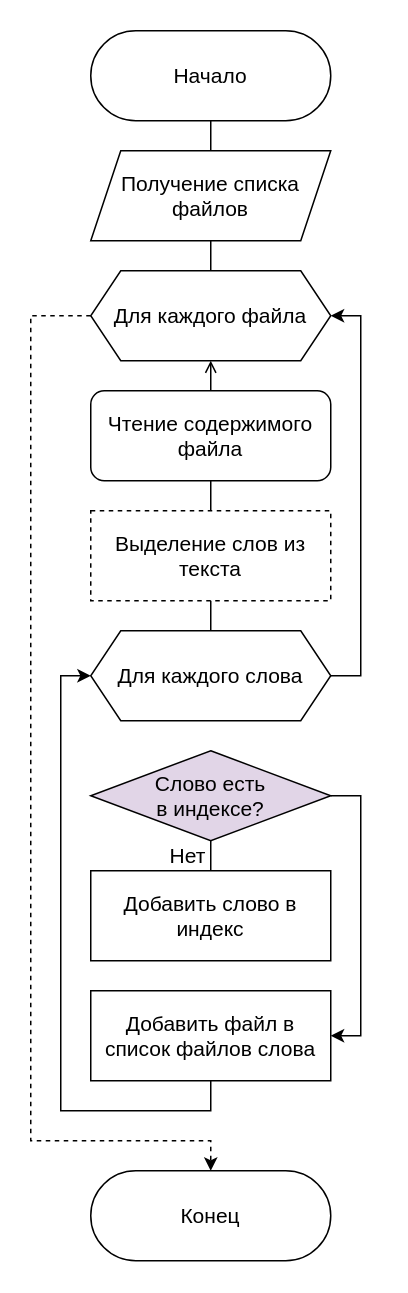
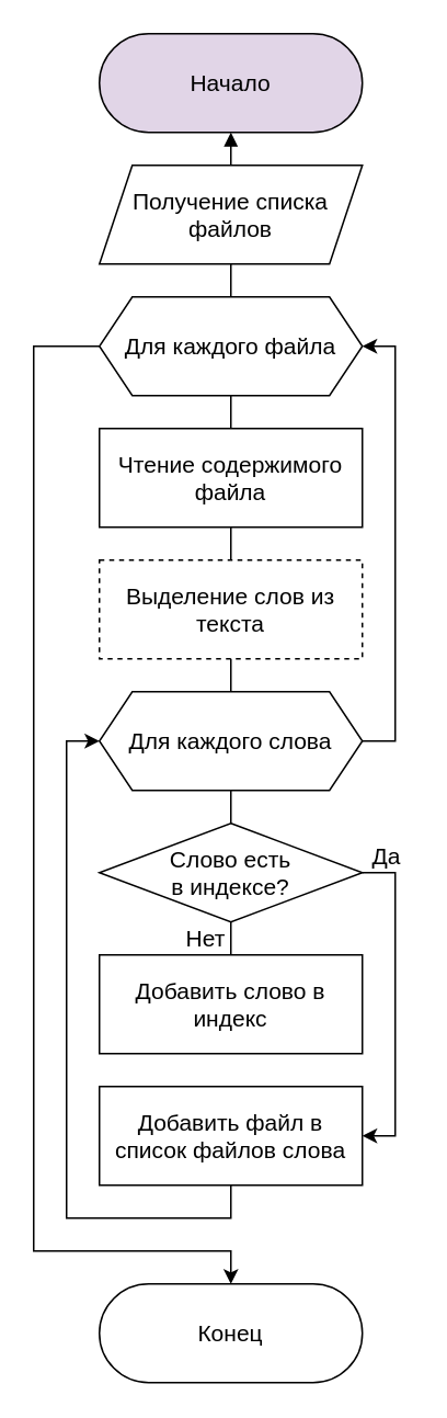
- <mxCell id="2" value="Начало" style="rounded=1;whiteSpace=wrap;html=1;arcSize=50;fontFamily=Helvetica;fontSize=14;" vertex="1" parent="1"><mxGeometry x="60" y="20" width="160" height="60" as="geometry" /></mxCell>
+ <mxCell id="2" value="Начало" style="rounded=1;whiteSpace=wrap;html=1;arcSize=50;fontFamily=Helvetica;fontSize=14;fillColor=#e1d5e7;" vertex="1" parent="1"><mxGeometry x="60" y="20" width="160" height="60" as="geometry" /></mxCell>
- <mxCell id="7" value="" style="endArrow=none;html=1;rounded=0;fontFamily=Helvetica;fontSize=14;entryX=0.5;entryY=1;entryDx=0;entryDy=0;exitX=0.5;exitY=0;exitDx=0;exitDy=0;" edge="1" parent="1" source="4" target="2"><mxGeometry width="50" height="50" relative="1" as="geometry"><mxPoint x="-140" y="320" as="sourcePoint" /><mxPoint x="-90" y="270" as="targetPoint" /></mxGeometry></mxCell>
+ <mxCell id="7" value="" style="endArrow=block;html=1;rounded=0;fontFamily=Helvetica;fontSize=14;entryX=0.5;entryY=1;entryDx=0;entryDy=0;exitX=0.5;exitY=0;exitDx=0;exitDy=0;" edge="1" parent="1" source="4" target="2"><mxGeometry width="50" height="50" relative="1" as="geometry"><mxPoint x="-140" y="320" as="sourcePoint" /><mxPoint x="-90" y="270" as="targetPoint" /></mxGeometry></mxCell>
- <mxCell id="9" value="" style="endArrow=open;html=1;rounded=0;fontFamily=Helvetica;fontSize=14;entryX=0.5;entryY=1;entryDx=0;entryDy=0;exitX=0.5;exitY=0;exitDx=0;exitDy=0;" edge="1" parent="1" source="6" target="5"><mxGeometry width="50" height="50" relative="1" as="geometry"><mxPoint x="-90" y="310" as="sourcePoint" /><mxPoint x="-40" y="260" as="targetPoint" /></mxGeometry></mxCell>
+ <mxCell id="9" value="" style="endArrow=none;html=1;rounded=0;fontFamily=Helvetica;fontSize=14;entryX=0.5;entryY=1;entryDx=0;entryDy=0;exitX=0.5;exitY=0;exitDx=0;exitDy=0;" edge="1" parent="1" source="6" target="5"><mxGeometry width="50" height="50" relative="1" as="geometry"><mxPoint x="-90" y="310" as="sourcePoint" /><mxPoint x="-40" y="260" as="targetPoint" /></mxGeometry></mxCell>
- <mxCell id="6" value="Чтение содержимого файла" style="whiteSpace=wrap;html=1;fontFamily=Helvetica;fontSize=14;rounded=1;" vertex="1" parent="1"><mxGeometry x="60" y="260" width="160" height="60" as="geometry" /></mxCell>
+ <mxCell id="6" value="Чтение содержимого файла" style="rounded=0;whiteSpace=wrap;html=1;fontFamily=Helvetica;fontSize=14;" vertex="1" parent="1"><mxGeometry x="60" y="260" width="160" height="60" as="geometry" /></mxCell>
+ <mxCell id="21" value="" style="endArrow=none;html=1;rounded=0;fontFamily=Helvetica;fontSize=14;entryX=0.5;entryY=1;entryDx=0;entryDy=0;exitX=0.5;exitY=0;exitDx=0;exitDy=0;" edge="1" parent="1" source="13" target="14"><mxGeometry width="50" height="50" relative="1" as="geometry"><mxPoint x="-150" y="620" as="sourcePoint" /><mxPoint x="-100" y="570" as="targetPoint" /></mxGeometry></mxCell>
+ <mxCell id="18" value="Да" style="text;html=1;strokeColor=none;fillColor=none;align=center;verticalAlign=middle;whiteSpace=wrap;rounded=0;fontFamily=Helvetica;fontSize=14;" vertex="1" parent="1"><mxGeometry x="220" y="510" width="30" height="20" as="geometry" /></mxCell>
- <mxCell id="13" value="Слово есть&lt;br&gt;в индексе?" style="rhombus;whiteSpace=wrap;html=1;fontFamily=Helvetica;fontSize=14;fillColor=#e1d5e7;" vertex="1" parent="1"><mxGeometry x="60" y="500" width="160" height="60" as="geometry" /></mxCell>
+ <mxCell id="13" value="Слово есть&lt;br&gt;в индексе?" style="rhombus;whiteSpace=wrap;html=1;fontFamily=Helvetica;fontSize=14;" vertex="1" parent="1"><mxGeometry x="60" y="500" width="160" height="60" as="geometry" /></mxCell>
- <mxCell id="24" value="" style="endArrow=classic;html=1;rounded=0;fontFamily=Helvetica;fontSize=14;exitX=0;exitY=0.5;exitDx=0;exitDy=0;entryX=0.5;entryY=0;entryDx=0;entryDy=0;dashed=1;" edge="1" parent="1" source="5" target="3"><mxGeometry width="50" height="50" relative="1" as="geometry"><mxPoint x="-20" y="270" as="sourcePoint" /><mxPoint x="-110" y="260" as="targetPoint" /><Array as="points"><mxPoint x="20" y="210" /><mxPoint x="20" y="760" /><mxPoint x="140" y="760" /></Array></mxGeometry></mxCell>
+ <mxCell id="24" value="" style="endArrow=classic;html=1;rounded=0;fontFamily=Helvetica;fontSize=14;exitX=0;exitY=0.5;exitDx=0;exitDy=0;entryX=0.5;entryY=0;entryDx=0;entryDy=0;" edge="1" parent="1" source="5" target="3"><mxGeometry width="50" height="50" relative="1" as="geometry"><mxPoint x="-20" y="270" as="sourcePoint" /><mxPoint x="-110" y="260" as="targetPoint" /><Array as="points"><mxPoint x="20" y="210" /><mxPoint x="20" y="760" /><mxPoint x="140" y="760" /></Array></mxGeometry></mxCell>
